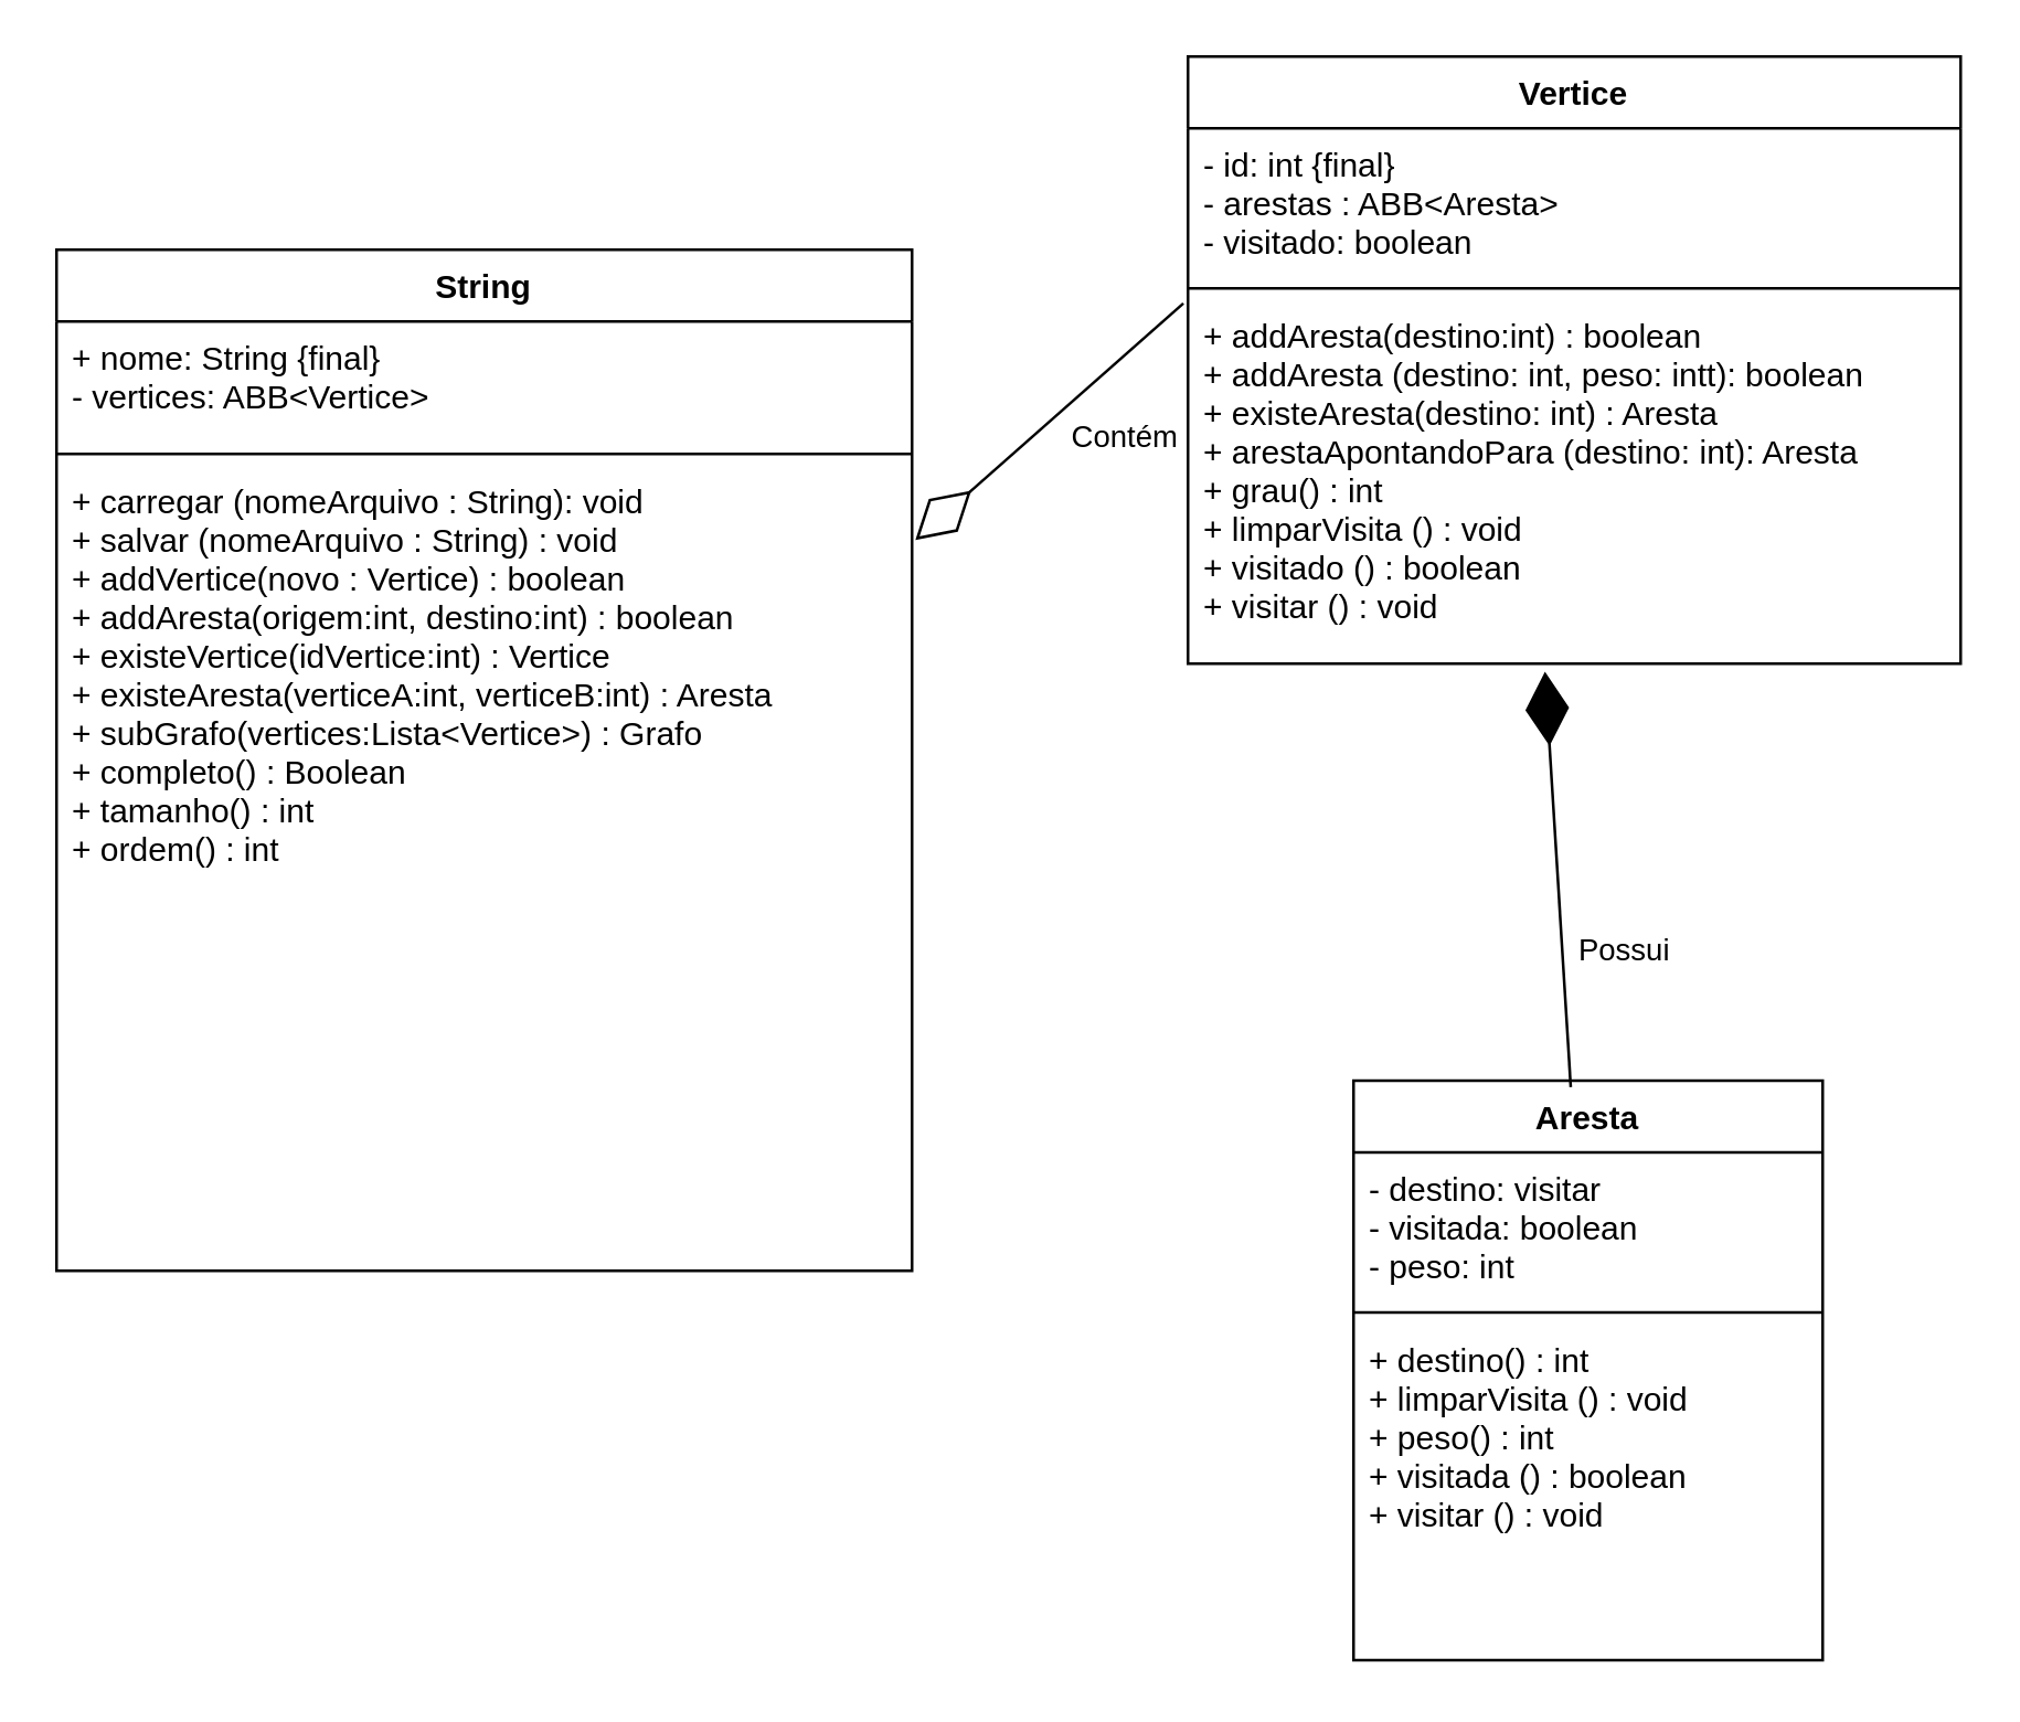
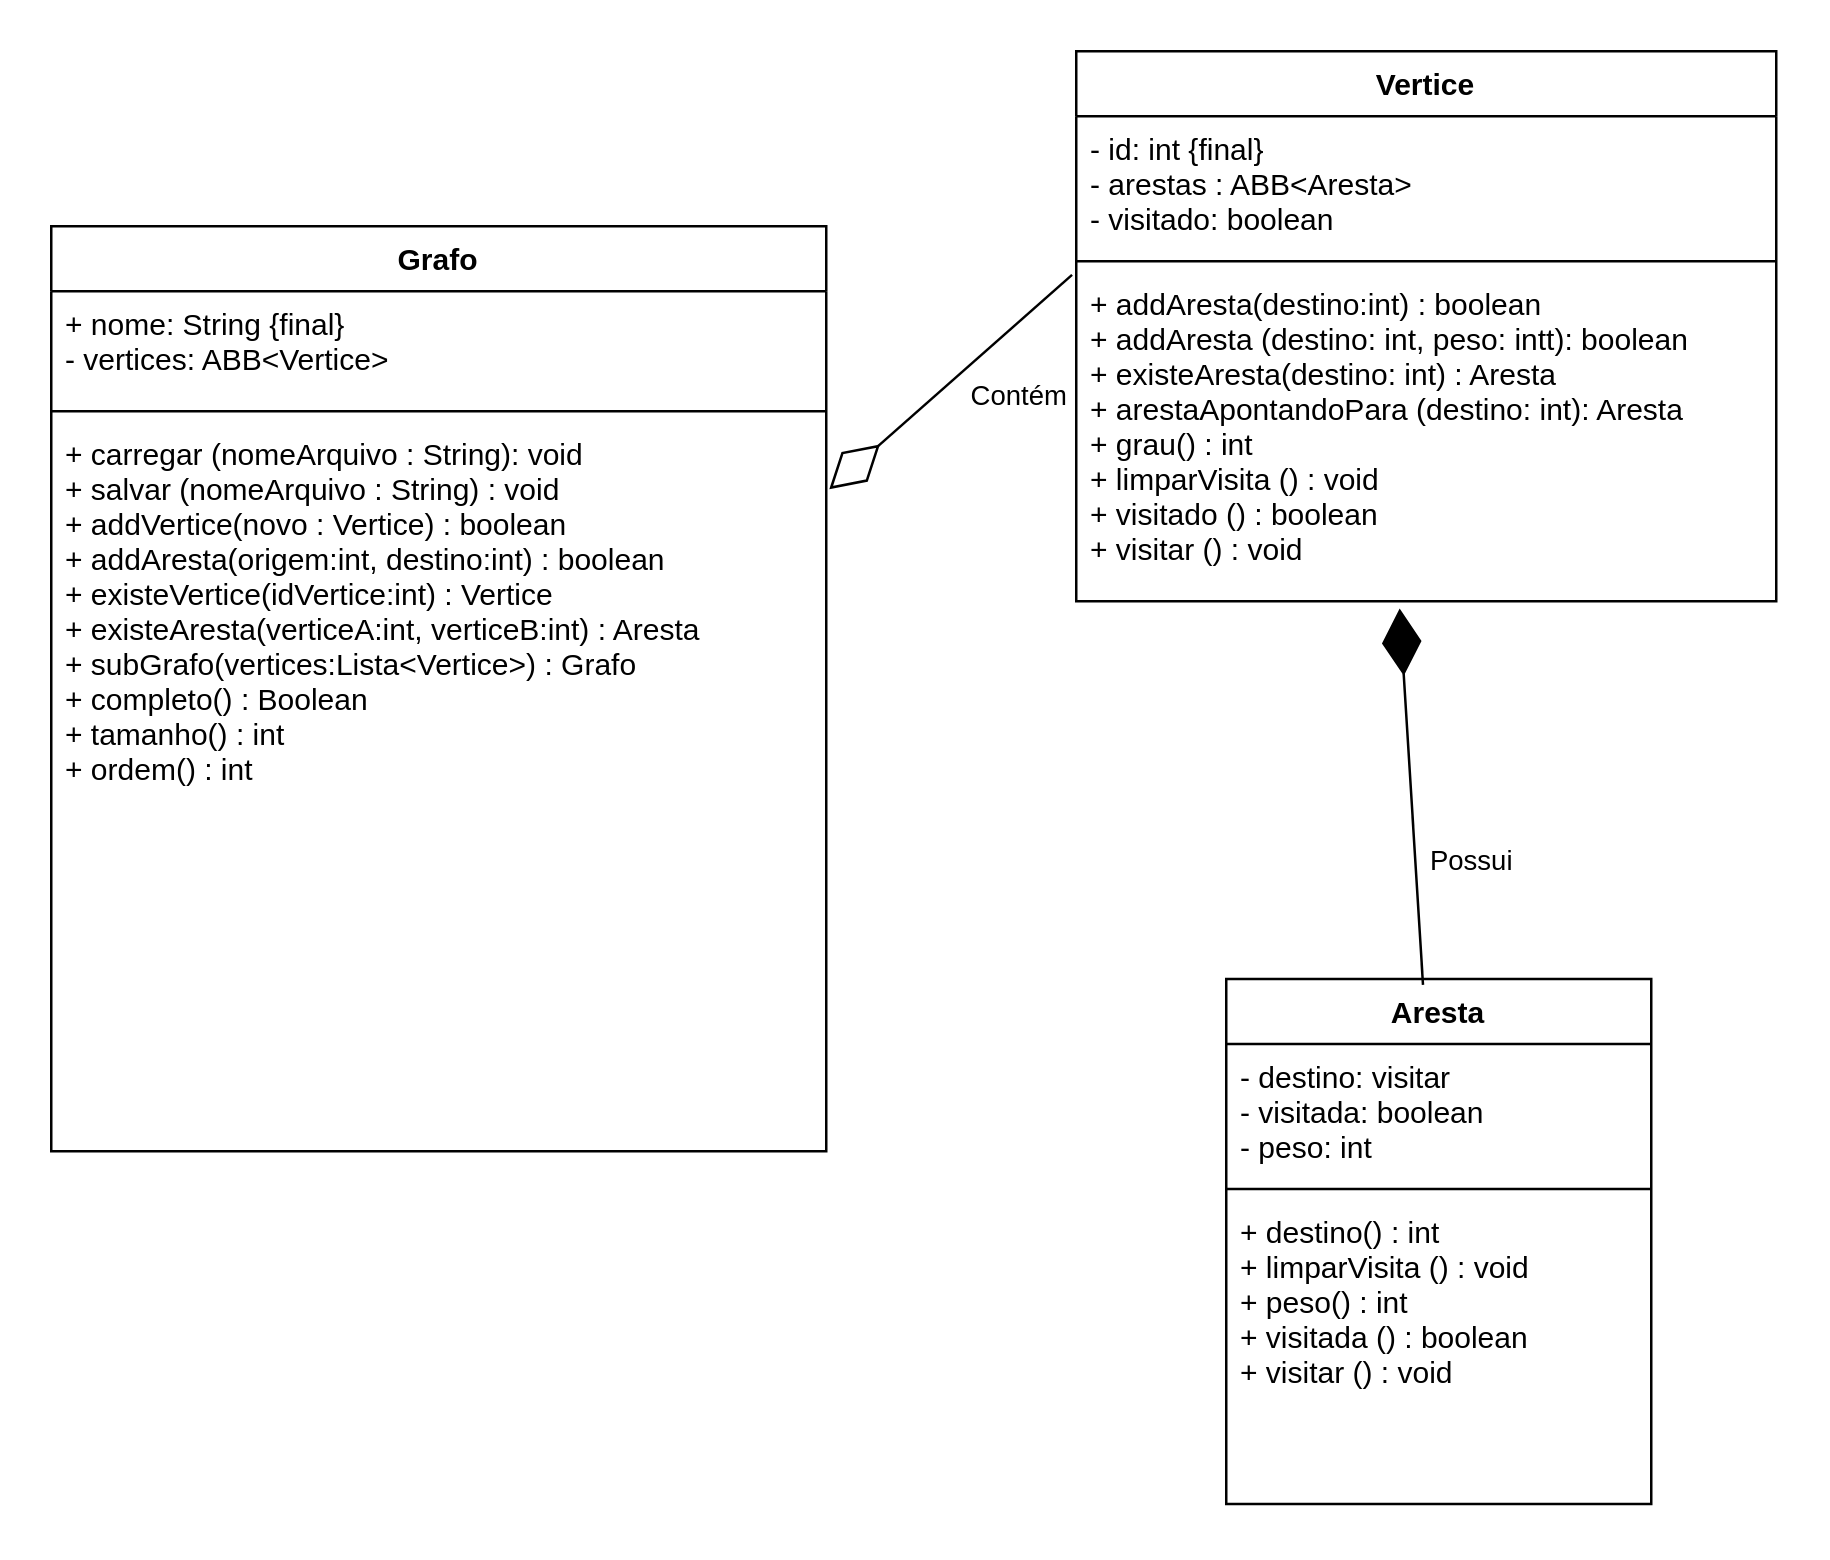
- <mxCell id="4" value="String" style="swimlane;fontStyle=1;align=center;verticalAlign=top;childLayout=stackLayout;horizontal=1;startSize=26;horizontalStack=0;resizeParent=1;resizeParentMax=0;resizeLast=0;collapsible=1;marginBottom=0;" parent="1" vertex="1"><mxGeometry x="20" y="90" width="310" height="370" as="geometry" /></mxCell>
+ <mxCell id="4" value="Grafo" style="swimlane;fontStyle=1;align=center;verticalAlign=top;childLayout=stackLayout;horizontal=1;startSize=26;horizontalStack=0;resizeParent=1;resizeParentMax=0;resizeLast=0;collapsible=1;marginBottom=0;" parent="1" vertex="1"><mxGeometry x="20" y="90" width="310" height="370" as="geometry" /></mxCell>
